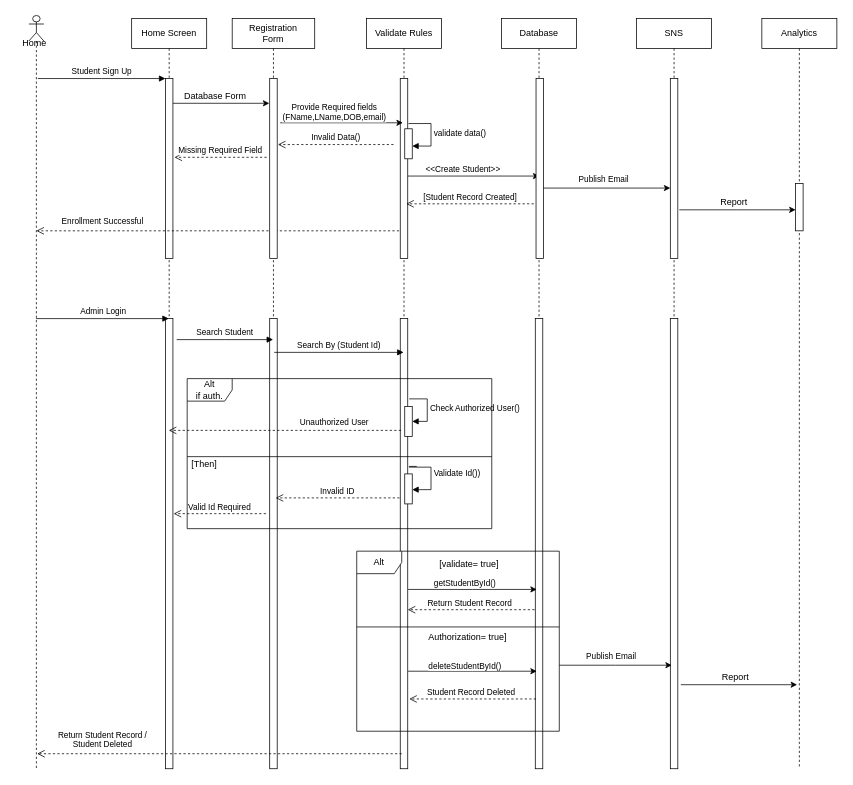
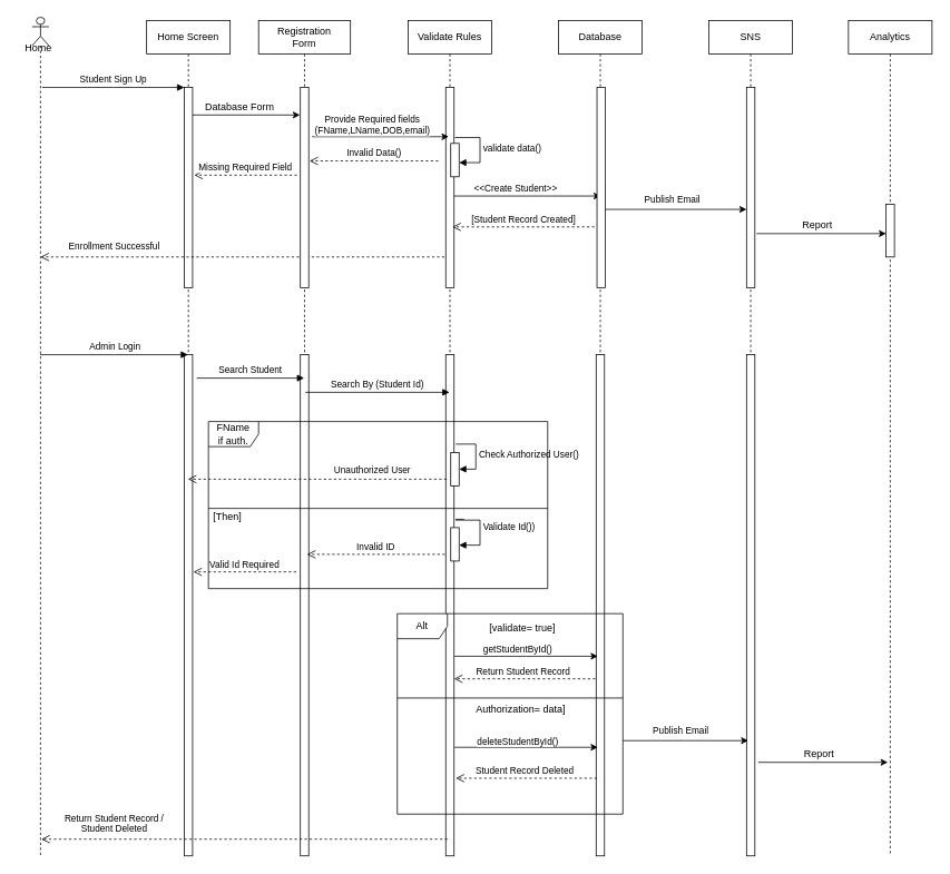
- <mxCell id="53" value="Alt&lt;br&gt;if auth." style="shape=umlFrame;whiteSpace=wrap;html=1;pointerEvents=0;" vertex="1" parent="1"><mxGeometry x="249" y="504" width="406" height="200" as="geometry" /></mxCell>
+ <mxCell id="53" value="FName&lt;br&gt;if auth." style="shape=umlFrame;whiteSpace=wrap;html=1;pointerEvents=0;" vertex="1" parent="1"><mxGeometry x="249" y="504" width="406" height="200" as="geometry" /></mxCell>
- <mxCell id="62" value="Authorization= true]" style="text;html=1;strokeColor=none;fillColor=none;align=center;verticalAlign=middle;whiteSpace=wrap;rounded=0;" vertex="1" parent="1"><mxGeometry x="563" y="839" width="120" height="20" as="geometry" /></mxCell>
+ <mxCell id="62" value="Authorization= data]" style="text;html=1;strokeColor=none;fillColor=none;align=center;verticalAlign=middle;whiteSpace=wrap;rounded=0;" vertex="1" parent="1"><mxGeometry x="563" y="839" width="120" height="20" as="geometry" /></mxCell>
